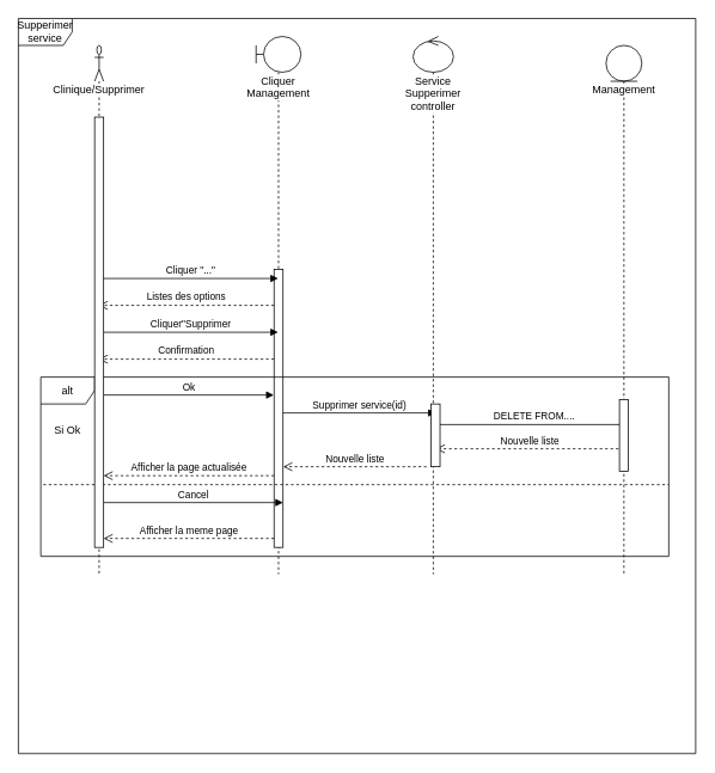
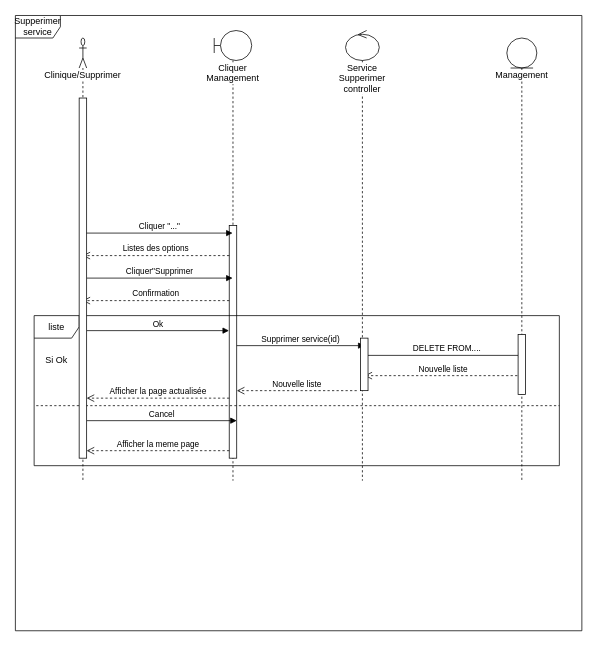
- <mxCell id="11" value="alt" style="shape=umlFrame;whiteSpace=wrap;html=1;" parent="1" vertex="1"><mxGeometry x="45" y="420" width="700" height="200" as="geometry" /></mxCell>
+ <mxCell id="11" value="liste" style="shape=umlFrame;whiteSpace=wrap;html=1;" parent="1" vertex="1"><mxGeometry x="45" y="420" width="700" height="200" as="geometry" /></mxCell>
